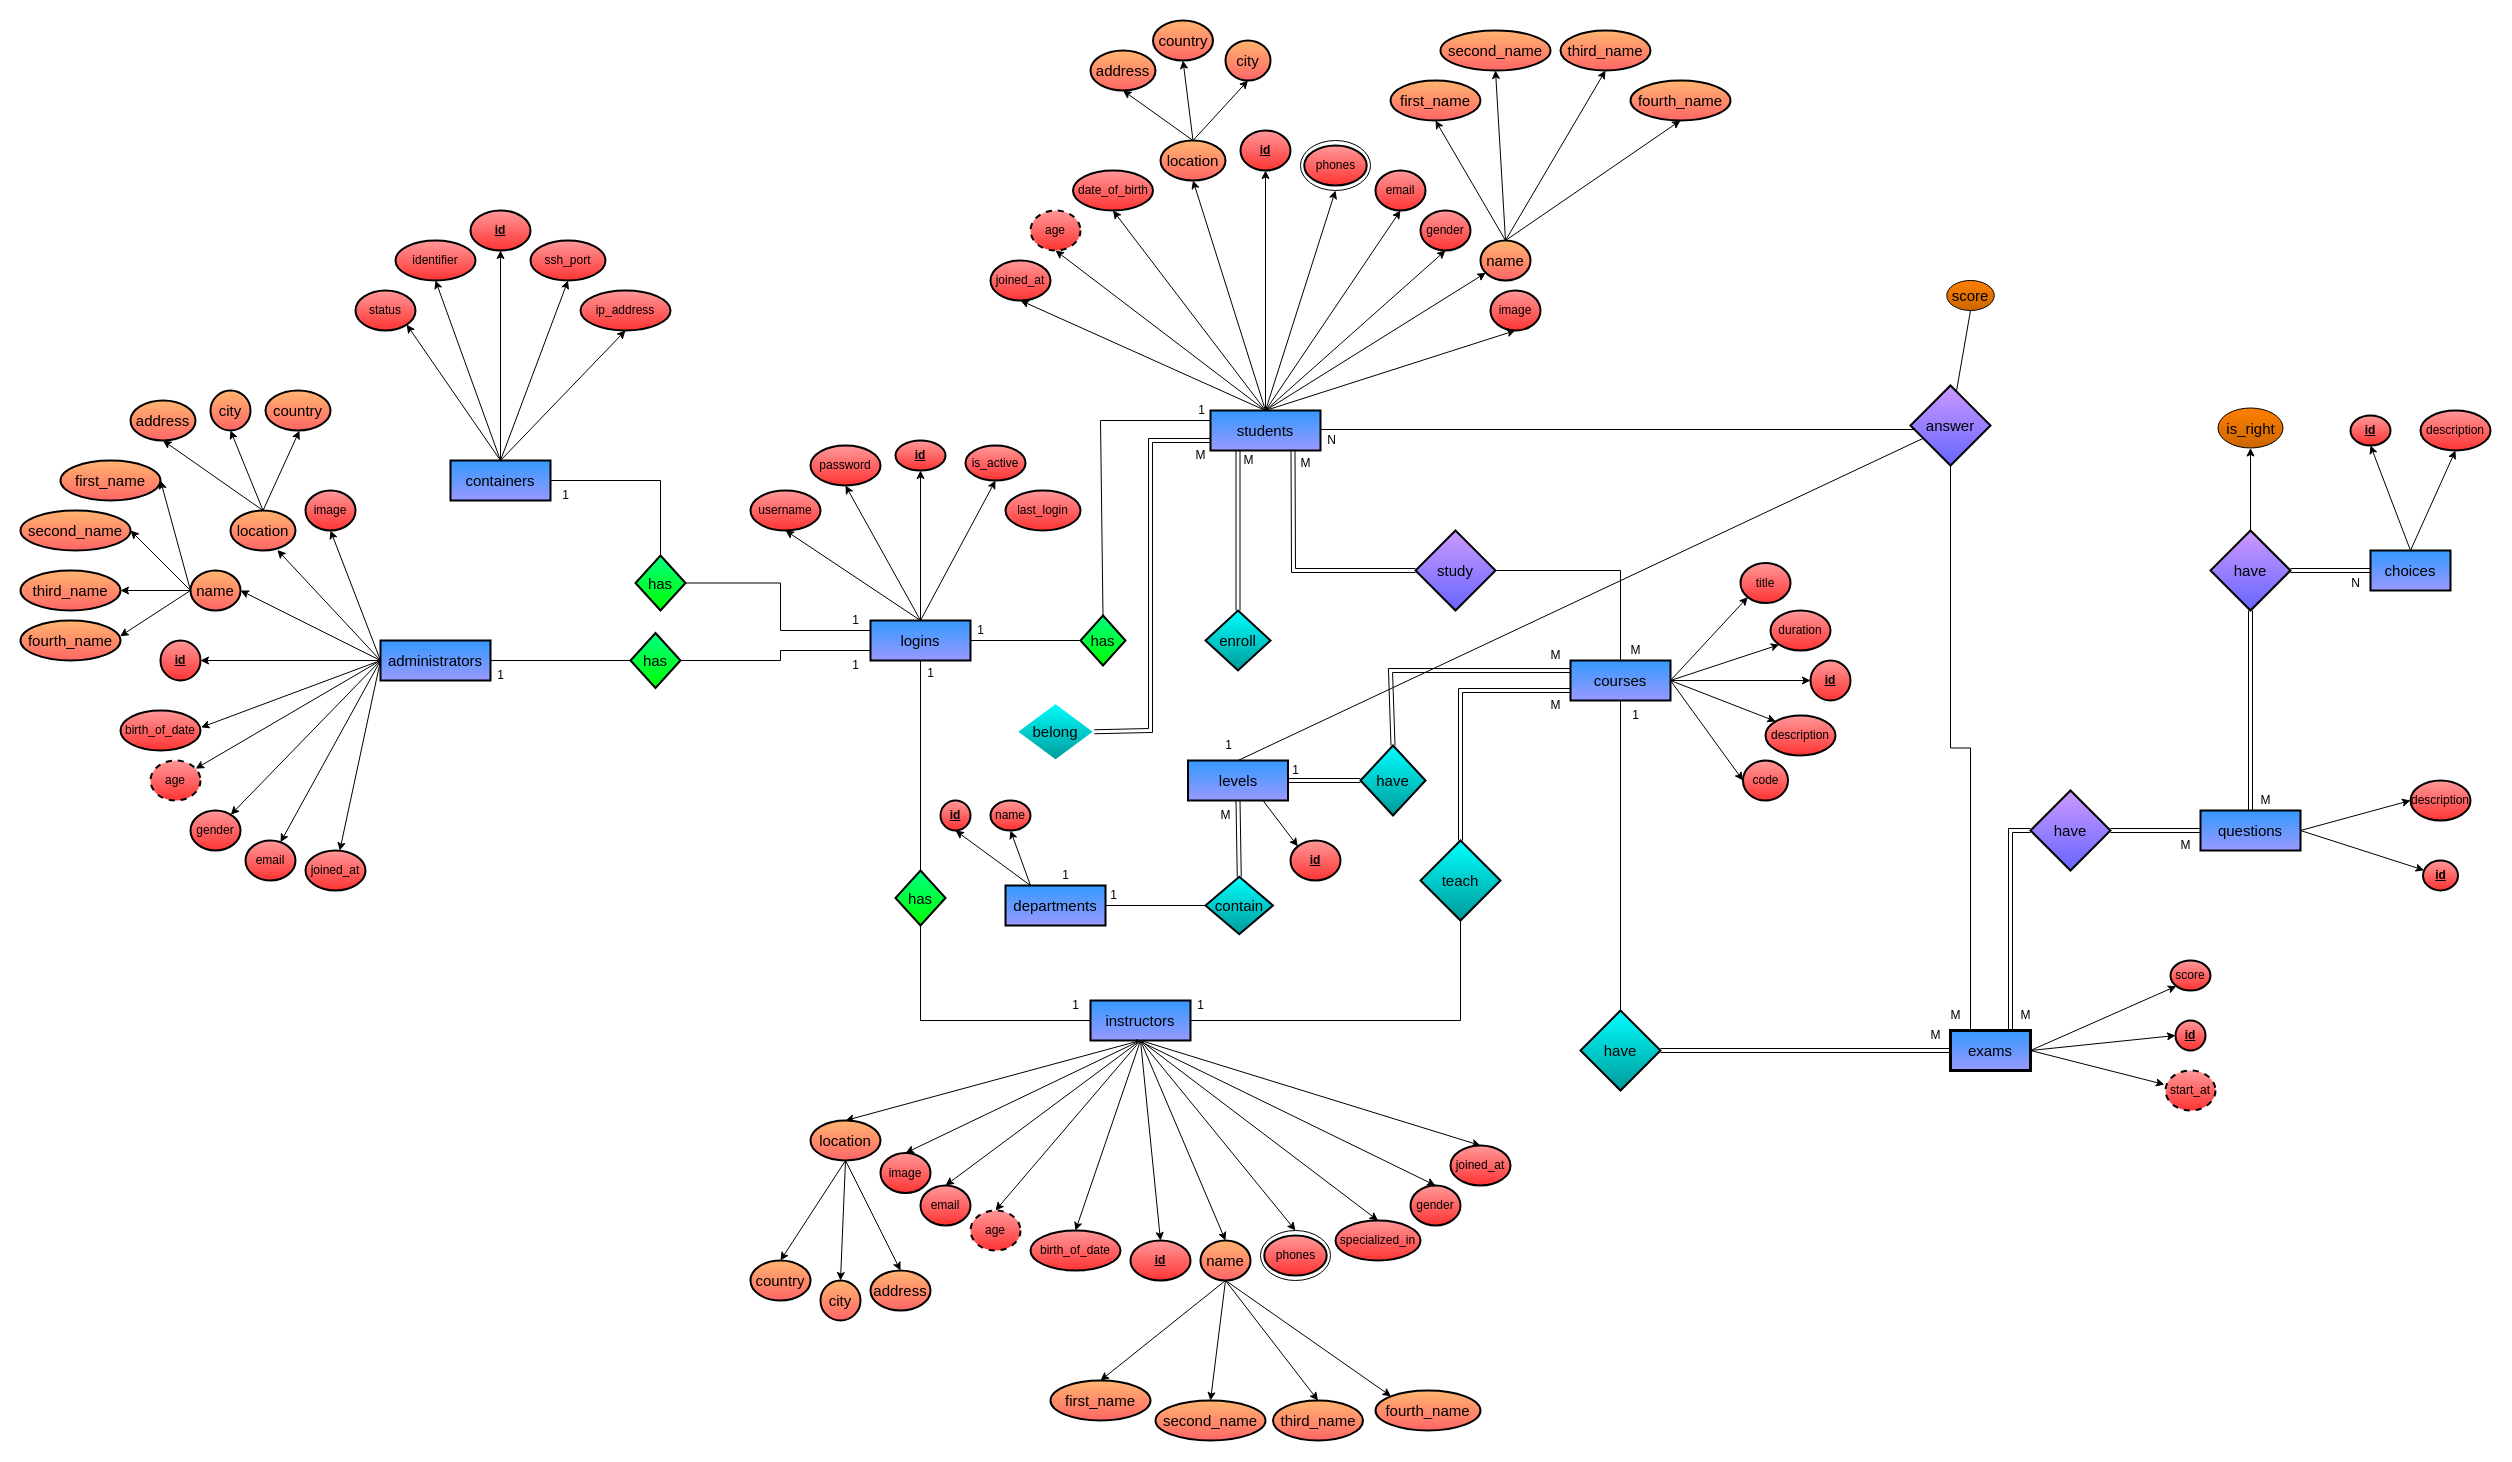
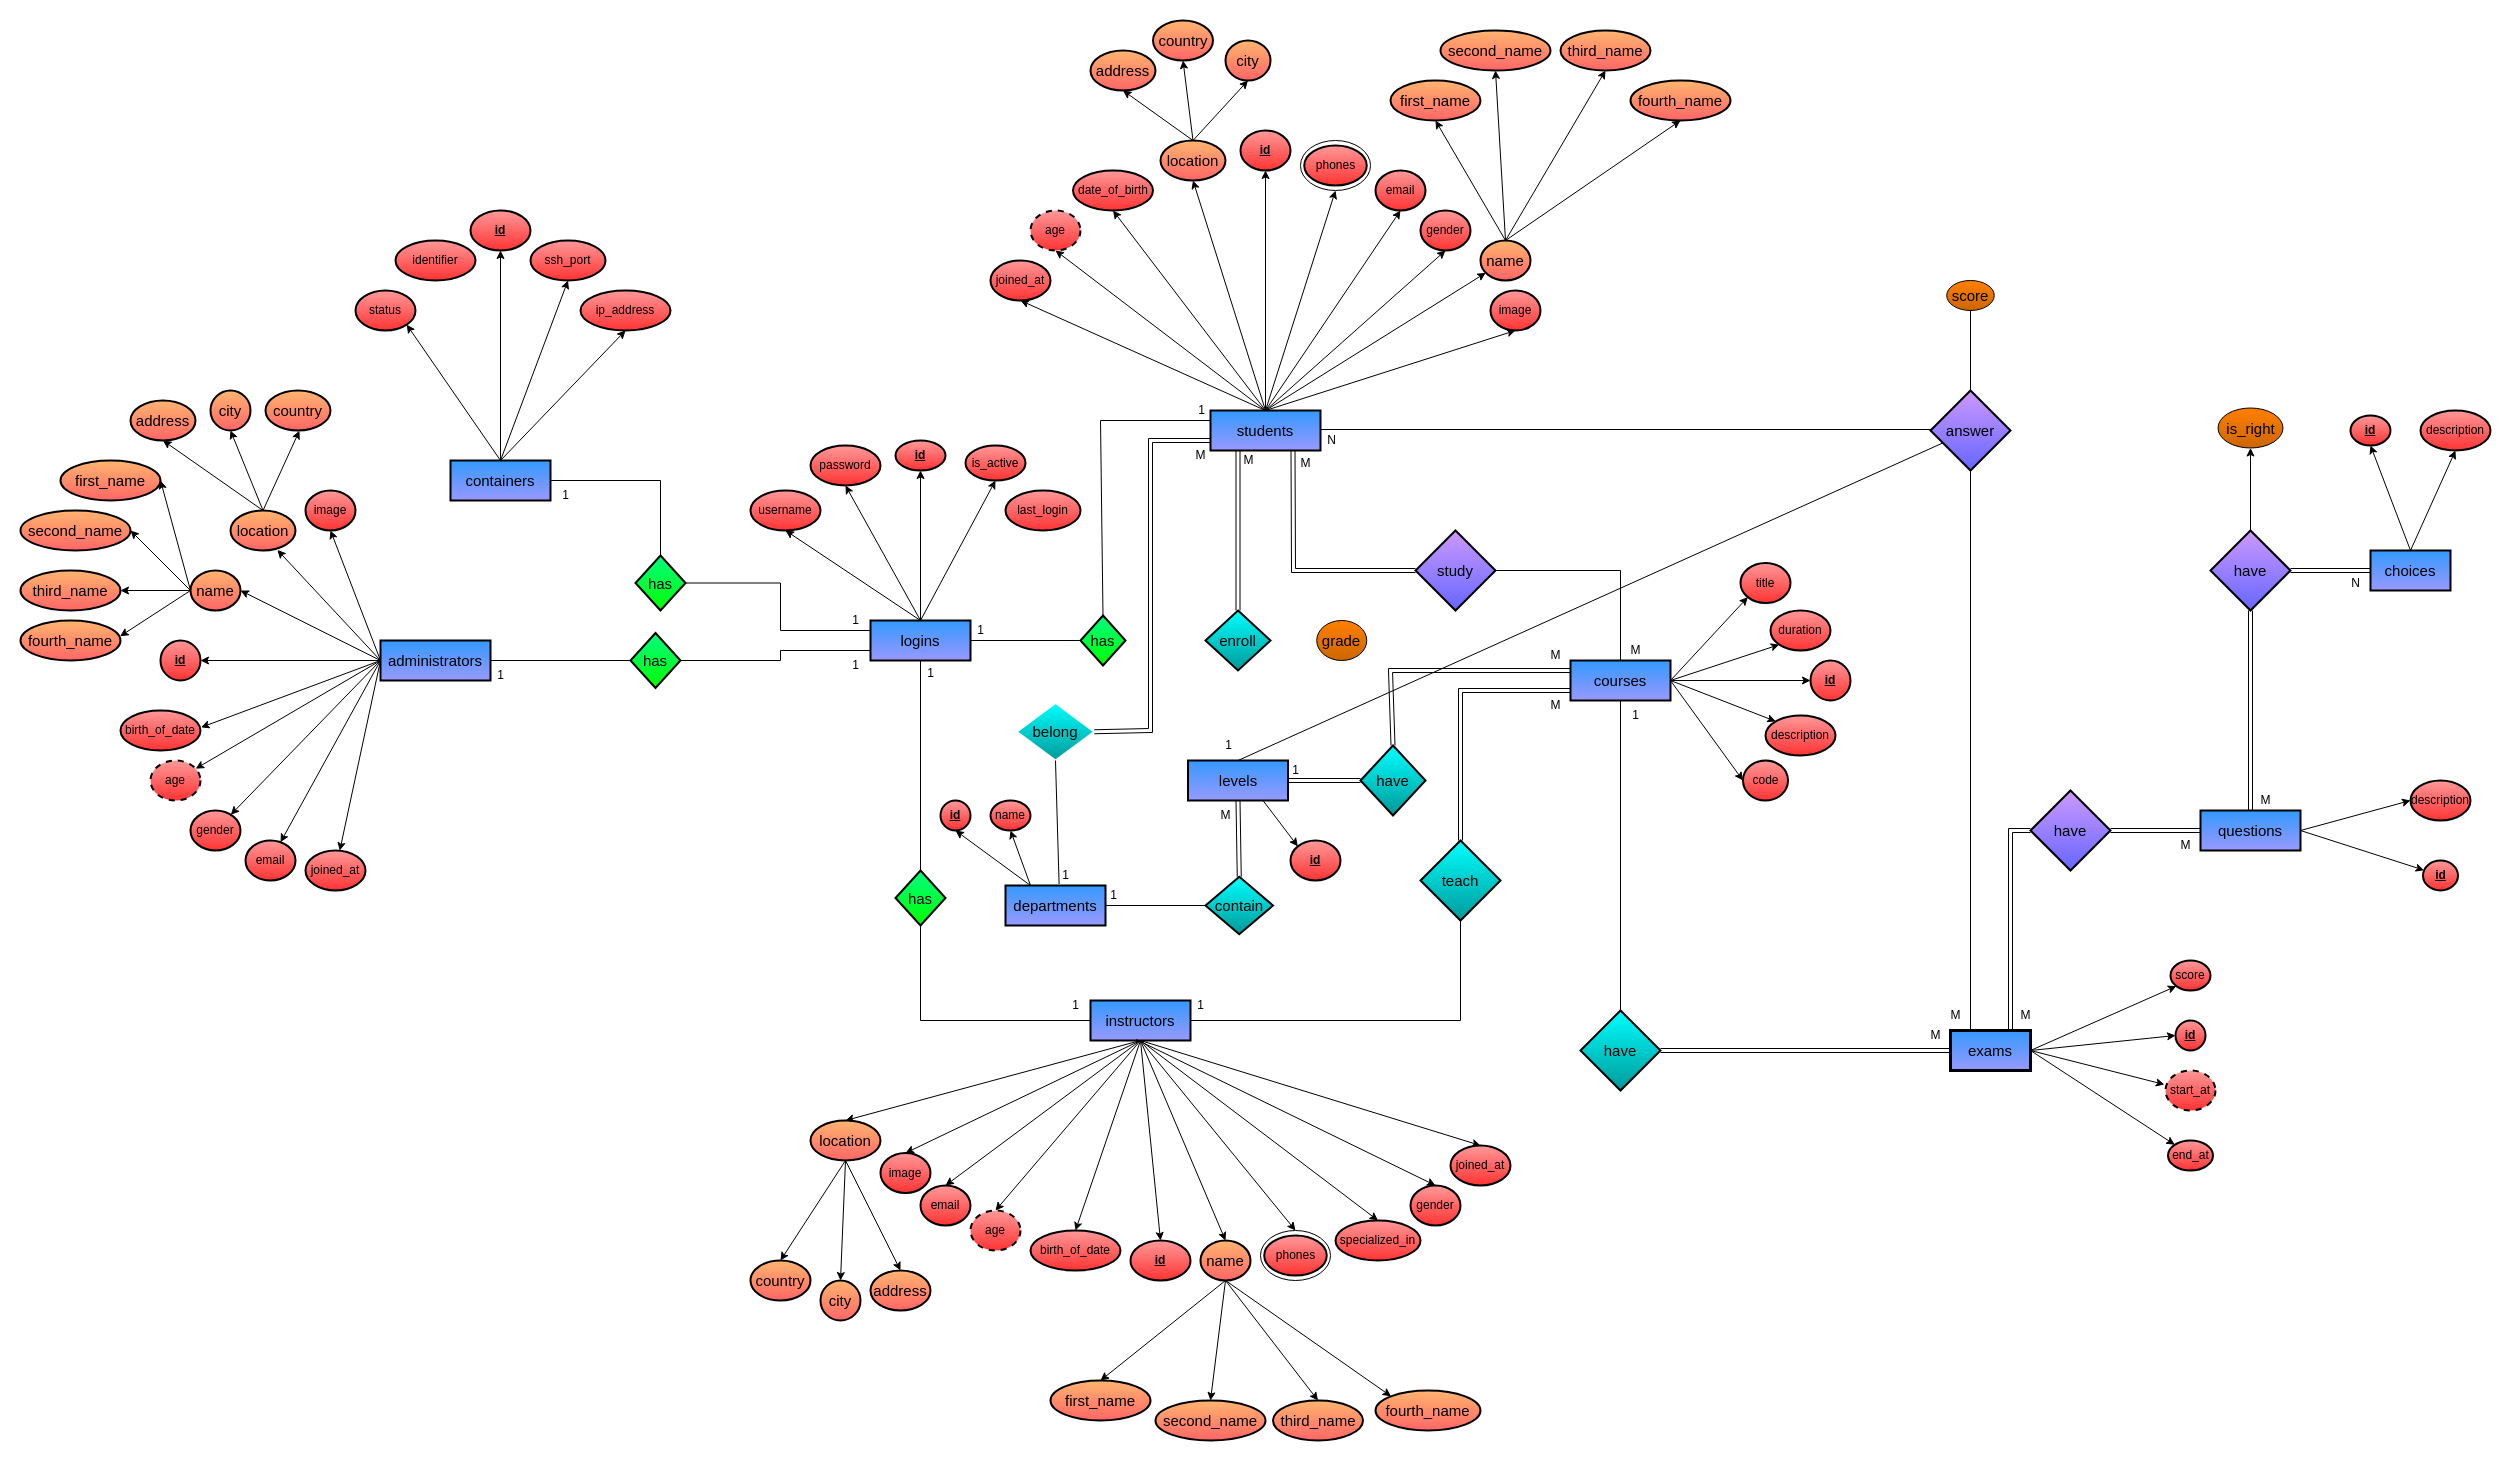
- <mxCell id="44" style="edgeStyle=none;rounded=0;orthogonalLoop=1;jettySize=auto;html=1;exitX=0.5;exitY=0;exitDx=0;exitDy=0;entryX=0.5;entryY=1;entryDx=0;entryDy=0;fontColor=#000000;" edge="1" parent="1" source="48" target="95"><mxGeometry relative="1" as="geometry" /></mxCell>
- <mxCell id="180" value="answer" style="rhombus;whiteSpace=wrap;html=1;fillColor=#CC99FF;fontColor=#000000;strokeColor=#000000;strokeWidth=2;fontSize=15;gradientColor=#6666FF;" vertex="1" parent="1"><mxGeometry x="1910" y="385" width="80" height="80" as="geometry" /></mxCell>
+ <mxCell id="180" value="answer" style="rhombus;whiteSpace=wrap;html=1;fillColor=#CC99FF;fontColor=#000000;strokeColor=#000000;strokeWidth=2;fontSize=15;gradientColor=#6666FF;" vertex="1" parent="1"><mxGeometry x="1930" y="390" width="80" height="80" as="geometry" /></mxCell>
+ <mxCell id="216" value="grade" style="ellipse;whiteSpace=wrap;html=1;align=center;fillColor=#FF8000;fontColor=#000000;fontSize=15;strokeColor=#000000;gradientColor=#CC6600;" vertex="1" parent="1"><mxGeometry x="1316.25" y="620" width="50" height="40" as="geometry" /></mxCell>
+ <mxCell id="223" value="" style="endArrow=none;html=1;rounded=0;exitX=0.536;exitY=-0.037;exitDx=0;exitDy=0;exitPerimeter=0;entryX=0.5;entryY=1;entryDx=0;entryDy=0;fontColor=#000000;" edge="1" parent="1" source="217" target="219"><mxGeometry width="50" height="50" relative="1" as="geometry"><mxPoint x="1140" y="810" as="sourcePoint" /><mxPoint x="1190" y="760" as="targetPoint" /></mxGeometry></mxCell>
+ <mxCell id="34" style="edgeStyle=none;rounded=0;orthogonalLoop=1;jettySize=auto;html=1;exitX=1;exitY=0.5;exitDx=0;exitDy=0;entryX=0;entryY=0;entryDx=0;entryDy=0;fontColor=#000000;" edge="1" parent="1" source="36" target="84"><mxGeometry relative="1" as="geometry" /></mxCell>
+ <mxCell id="84" value="end_at" style="ellipse;whiteSpace=wrap;html=1;align=center;fillColor=#FF9999;gradientColor=#FF3333;strokeWidth=2;fontColor=#000000;" vertex="1" parent="1"><mxGeometry x="2167.5" y="1140" width="45" height="30" as="geometry" /></mxCell>
